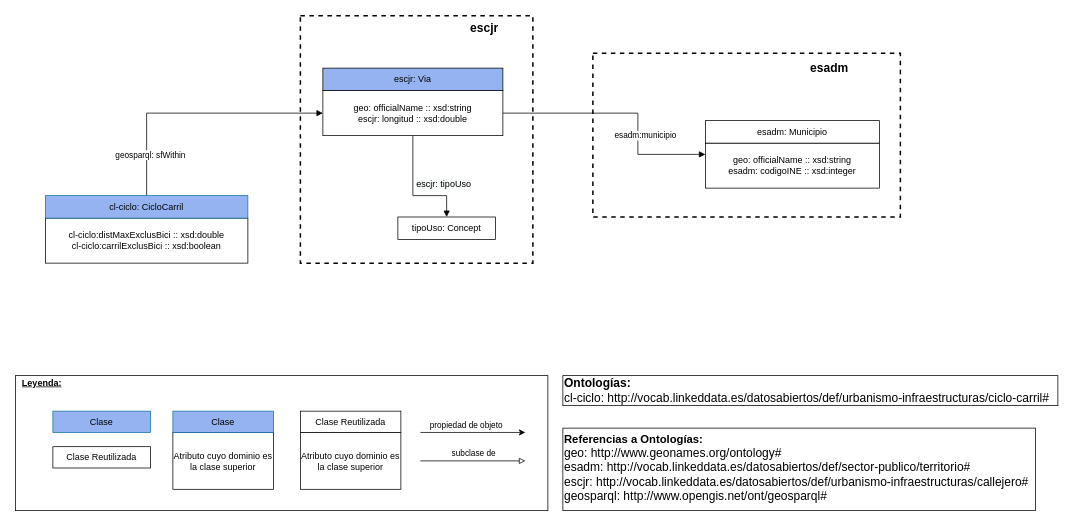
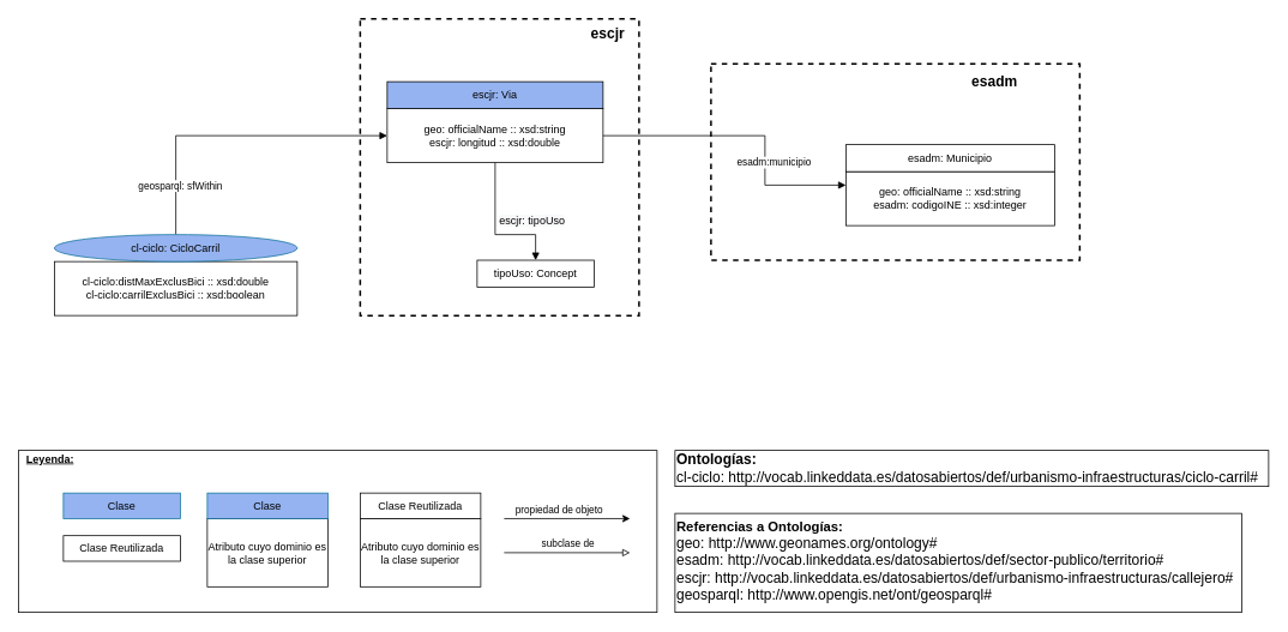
- <mxCell id="21" value="escjr" style="text;html=1;align=center;verticalAlign=middle;resizable=0;points=[];autosize=1;fontSize=16;fontStyle=1" vertex="1" parent="1"><mxGeometry x="620" y="26" width="50" height="20" as="geometry" /></mxCell>
+ <mxCell id="21" value="escjr" style="text;html=1;align=center;verticalAlign=middle;resizable=0;points=[];autosize=1;fontSize=16;fontStyle=1" vertex="1" parent="1"><mxGeometry x="650" y="26" width="50" height="20" as="geometry" /></mxCell>
- <mxCell id="9" value="cl-ciclo: CicloCarril" style="rounded=0;whiteSpace=wrap;html=1;fillColor=#95B3F0;strokeColor=#10739e;" vertex="1" parent="7"><mxGeometry width="270" height="30" as="geometry" /></mxCell>
+ <mxCell id="9" value="cl-ciclo: CicloCarril" style="ellipse;whiteSpace=wrap;html=1;fillColor=#95B3F0;strokeColor=#10739e;" vertex="1" parent="7"><mxGeometry width="270" height="30" as="geometry" /></mxCell>
